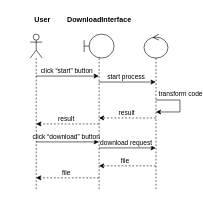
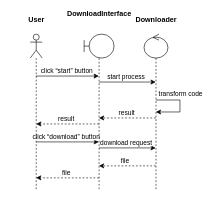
- <mxCell id="25" value="User" style="text;align=center;fontStyle=1;verticalAlign=middle;spacingLeft=3;spacingRight=3;strokeColor=none;rotatable=0;points=[[0,0.5],[1,0.5]];portConstraint=eastwest;html=1;" vertex="1" parent="1"><mxGeometry x="30" y="20" width="80" height="26" as="geometry" /></mxCell>
+ <mxCell id="25" value="User" style="text;align=center;fontStyle=1;verticalAlign=middle;spacingLeft=3;spacingRight=3;strokeColor=none;rotatable=0;points=[[0,0.5],[1,0.5]];portConstraint=eastwest;html=1;" vertex="1" parent="1"><mxGeometry x="20" y="20" width="80" height="26" as="geometry" /></mxCell>
- <mxCell id="21" value="DownloadInterface" style="text;align=center;fontStyle=1;verticalAlign=middle;spacingLeft=3;spacingRight=3;strokeColor=none;rotatable=0;points=[[0,0.5],[1,0.5]];portConstraint=eastwest;html=1;" vertex="1" parent="1"><mxGeometry x="125" y="20" width="80" height="26" as="geometry" /></mxCell>
+ <mxCell id="21" value="DownloadInterface" style="text;align=center;fontStyle=1;verticalAlign=middle;spacingLeft=3;spacingRight=3;strokeColor=none;rotatable=0;points=[[0,0.5],[1,0.5]];portConstraint=eastwest;html=1;" vertex="1" parent="1"><mxGeometry x="125" y="10" width="80" height="26" as="geometry" /></mxCell>
+ <mxCell id="22" value="Downloader" style="text;align=center;fontStyle=1;verticalAlign=middle;spacingLeft=3;spacingRight=3;strokeColor=none;rotatable=0;points=[[0,0.5],[1,0.5]];portConstraint=eastwest;html=1;" vertex="1" parent="1"><mxGeometry x="220" y="20" width="80" height="26" as="geometry" /></mxCell>
